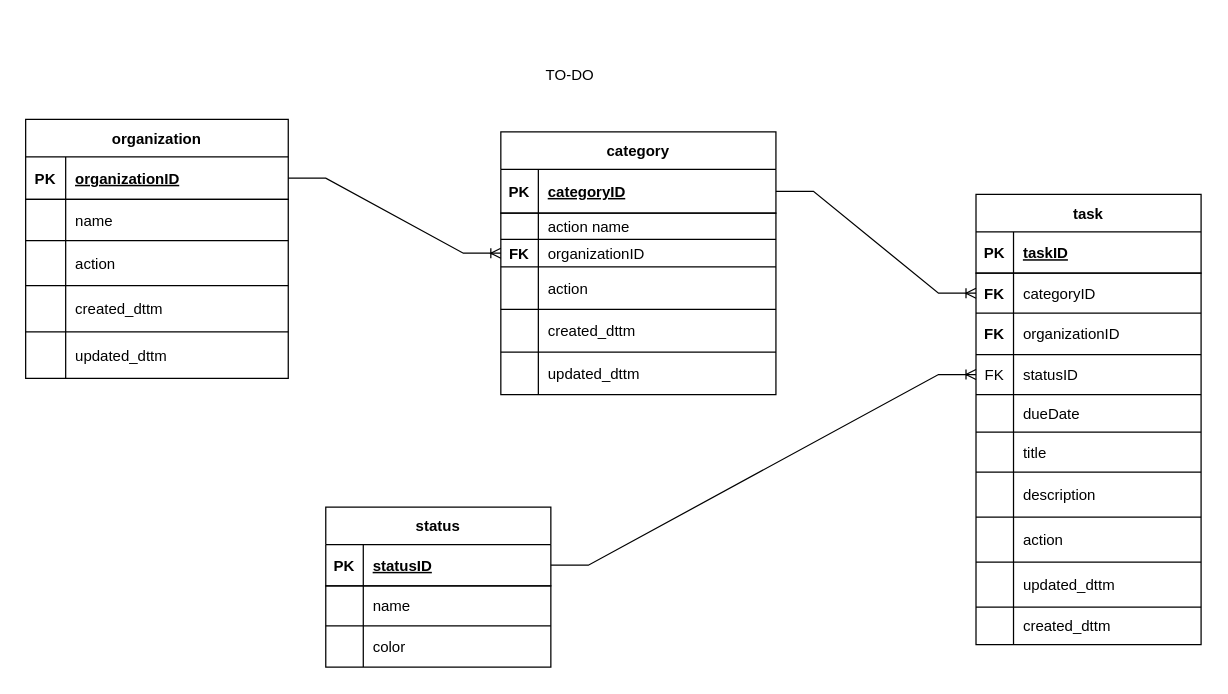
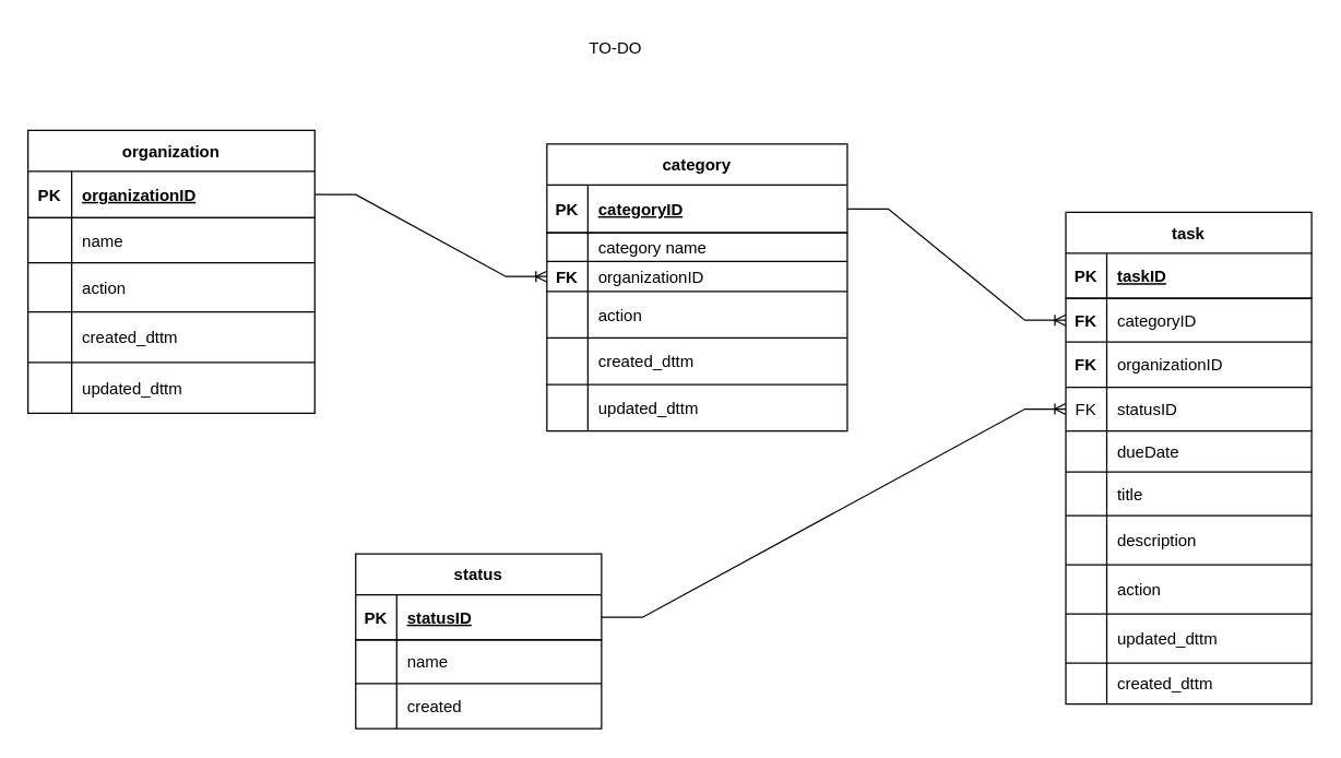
- <mxCell id="81" value="TO-DO" style="text;html=1;resizable=0;autosize=1;align=center;verticalAlign=middle;points=[];fillColor=none;strokeColor=none;rounded=0;fontFamily=Helvetica;fontSize=12;fontColor=default;startSize=30;" vertex="1" parent="1"><mxGeometry x="425" y="45" width="60" height="30" as="geometry" /></mxCell>
+ <mxCell id="81" value="TO-DO" style="text;html=1;resizable=0;autosize=1;align=center;verticalAlign=middle;points=[];fillColor=none;strokeColor=none;rounded=0;fontFamily=Helvetica;fontSize=12;fontColor=default;startSize=30;" vertex="1" parent="1"><mxGeometry x="420" y="20" width="60" height="30" as="geometry" /></mxCell>
- <mxCell id="24" value="action name " style="shape=partialRectangle;connectable=0;fillColor=none;top=0;left=0;bottom=0;right=0;align=left;spacingLeft=6;overflow=hidden;strokeColor=default;fontFamily=Helvetica;fontSize=12;fontColor=default;startSize=30;" vertex="1" parent="22"><mxGeometry x="30" width="190" height="21" as="geometry"><mxRectangle width="190" height="21" as="alternateBounds" /></mxGeometry></mxCell>
+ <mxCell id="24" value="category name " style="shape=partialRectangle;connectable=0;fillColor=none;top=0;left=0;bottom=0;right=0;align=left;spacingLeft=6;overflow=hidden;strokeColor=default;fontFamily=Helvetica;fontSize=12;fontColor=default;startSize=30;" vertex="1" parent="22"><mxGeometry x="30" width="190" height="21" as="geometry"><mxRectangle width="190" height="21" as="alternateBounds" /></mxGeometry></mxCell>
- <mxCell id="79" value="color" style="shape=partialRectangle;connectable=0;fillColor=none;top=0;left=0;bottom=0;right=0;align=left;spacingLeft=6;overflow=hidden;strokeColor=default;fontFamily=Helvetica;fontSize=12;fontColor=default;startSize=30;" vertex="1" parent="77"><mxGeometry x="30" width="150" height="33" as="geometry"><mxRectangle width="150" height="33" as="alternateBounds" /></mxGeometry></mxCell>
+ <mxCell id="79" value="created" style="shape=partialRectangle;connectable=0;fillColor=none;top=0;left=0;bottom=0;right=0;align=left;spacingLeft=6;overflow=hidden;strokeColor=default;fontFamily=Helvetica;fontSize=12;fontColor=default;startSize=30;" vertex="1" parent="77"><mxGeometry x="30" width="150" height="33" as="geometry"><mxRectangle width="150" height="33" as="alternateBounds" /></mxGeometry></mxCell>
